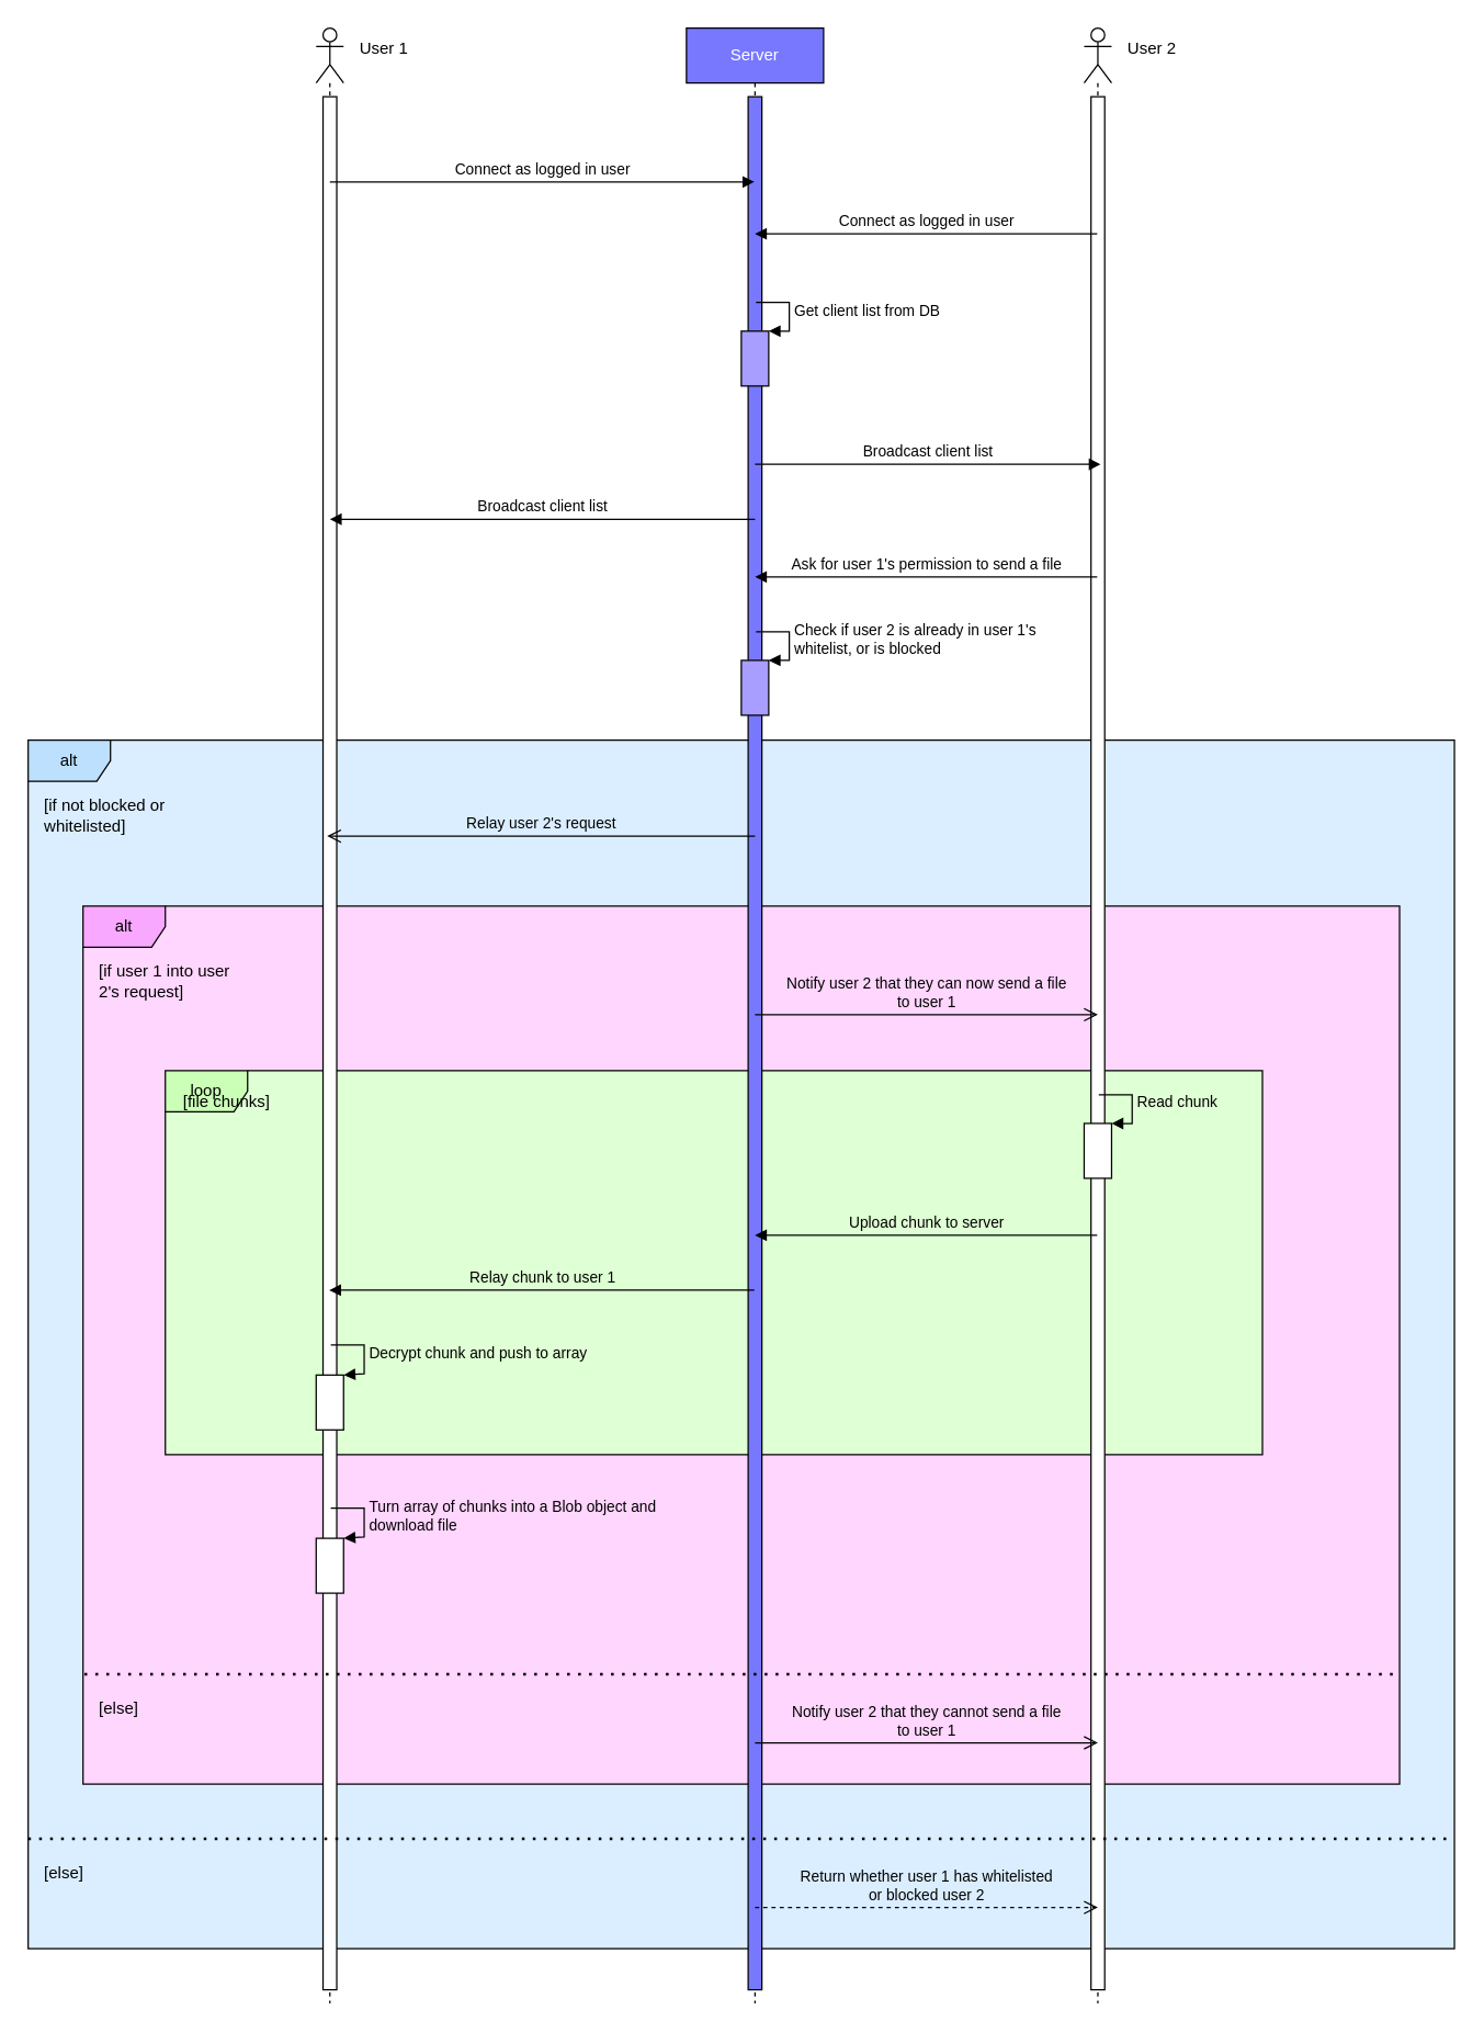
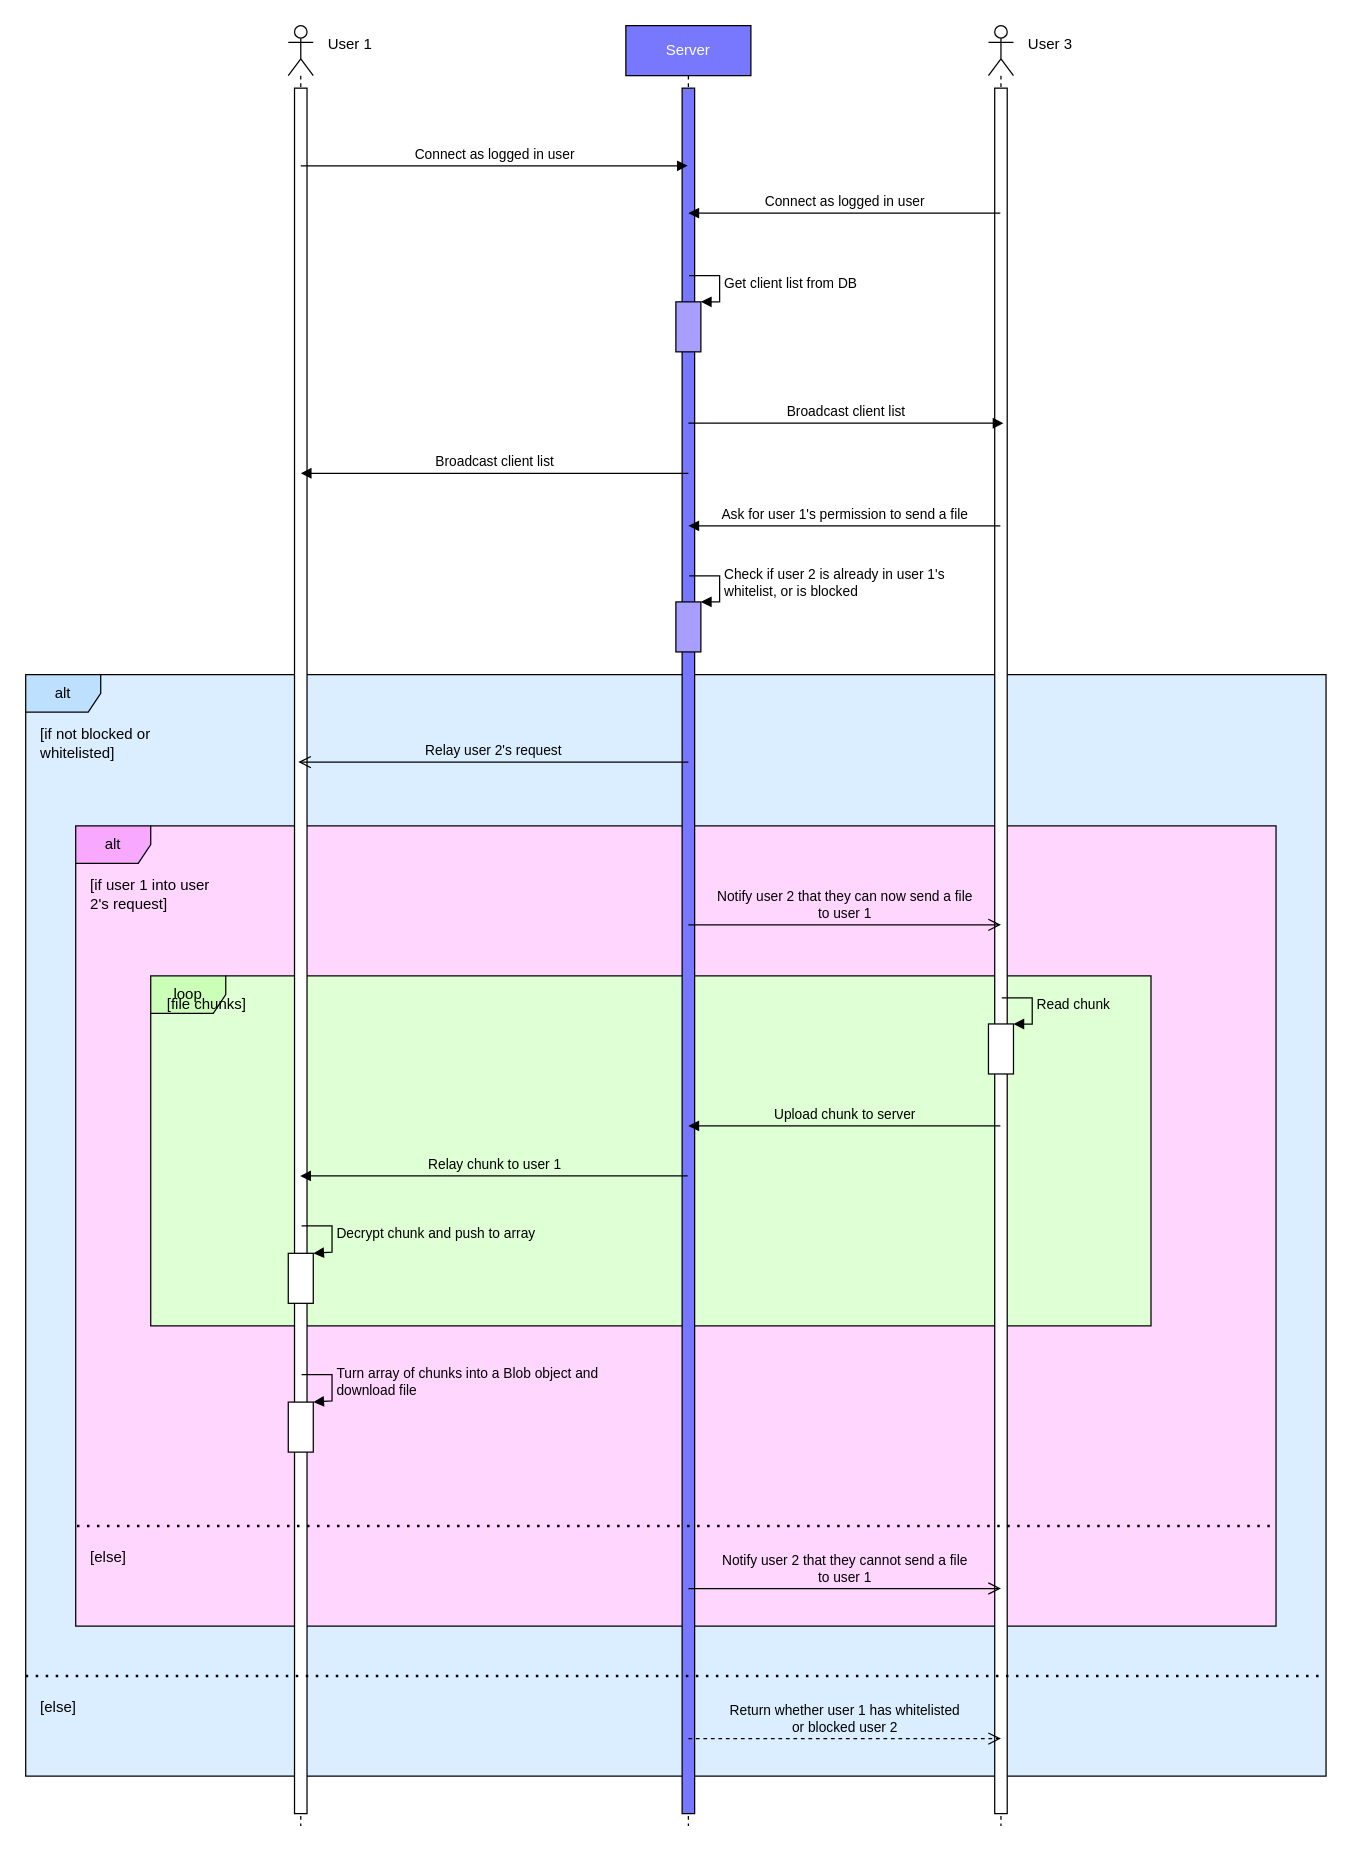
- <mxCell id="12" value="User 2" style="text;html=1;strokeColor=none;fillColor=none;align=left;verticalAlign=middle;whiteSpace=wrap;rounded=0;" parent="1" vertex="1"><mxGeometry x="820" y="20" width="60" height="30" as="geometry" /></mxCell>
+ <mxCell id="12" value="User 3" style="text;html=1;strokeColor=none;fillColor=none;align=left;verticalAlign=middle;whiteSpace=wrap;rounded=0;" parent="1" vertex="1"><mxGeometry x="820" y="20" width="60" height="30" as="geometry" /></mxCell>
